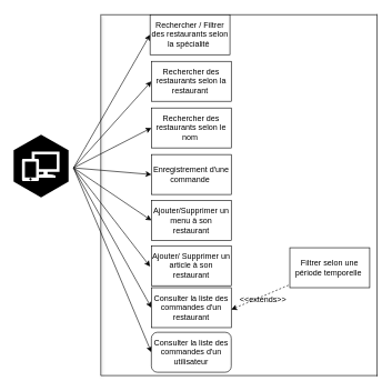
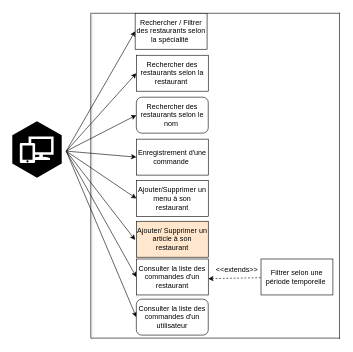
- <mxCell id="18" value="Rechercher des restaurants selon le nom&amp;nbsp;" style="rounded=0;whiteSpace=wrap;html=1;" parent="1" vertex="1"><mxGeometry x="227" y="161" width="120" height="60" as="geometry" /></mxCell>
+ <mxCell id="18" value="Rechercher des restaurants selon le nom&amp;nbsp;" style="whiteSpace=wrap;html=1;rounded=1;" parent="1" vertex="1"><mxGeometry x="227" y="161" width="120" height="60" as="geometry" /></mxCell>
- <mxCell id="24" value="Ajouter/ Supprimer un article à son restaurant" style="rounded=0;whiteSpace=wrap;html=1;" vertex="1" parent="1"><mxGeometry x="227" y="368" width="120" height="60" as="geometry" /></mxCell>
+ <mxCell id="24" value="Ajouter/ Supprimer un article à son restaurant" style="rounded=0;whiteSpace=wrap;html=1;fillColor=#ffe6cc;" vertex="1" parent="1"><mxGeometry x="227" y="368" width="120" height="60" as="geometry" /></mxCell>
- <mxCell id="22" value="Filtrer selon une période temporelle&amp;nbsp;" style="rounded=0;whiteSpace=wrap;html=1;" parent="1" vertex="1"><mxGeometry x="435" y="371" width="120" height="60" as="geometry" /></mxCell>
+ <mxCell id="22" value="Filtrer selon une période temporelle&amp;nbsp;" style="rounded=0;whiteSpace=wrap;html=1;" parent="1" vertex="1"><mxGeometry x="435" y="431" width="120" height="60" as="geometry" /></mxCell>
